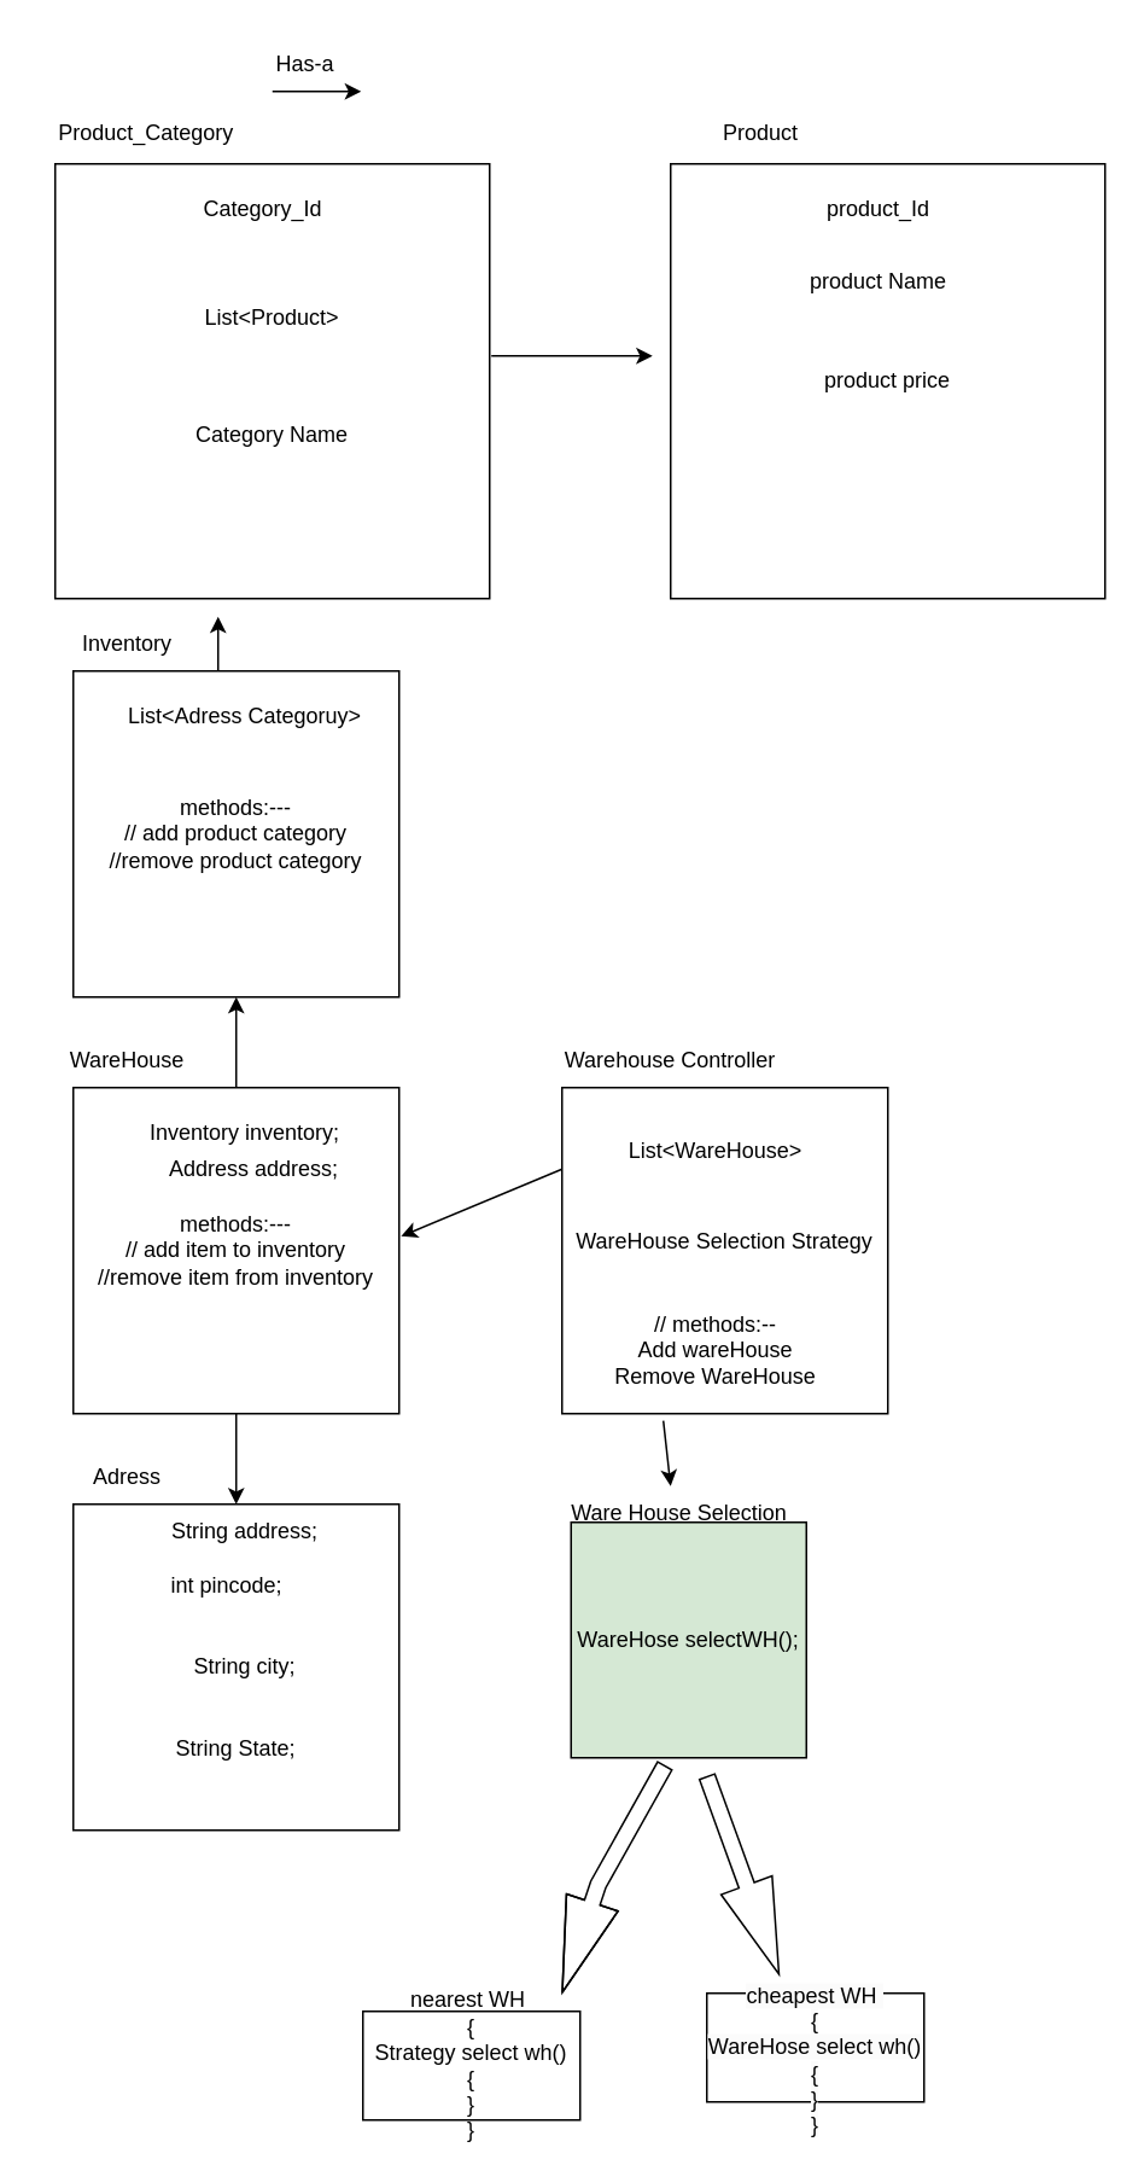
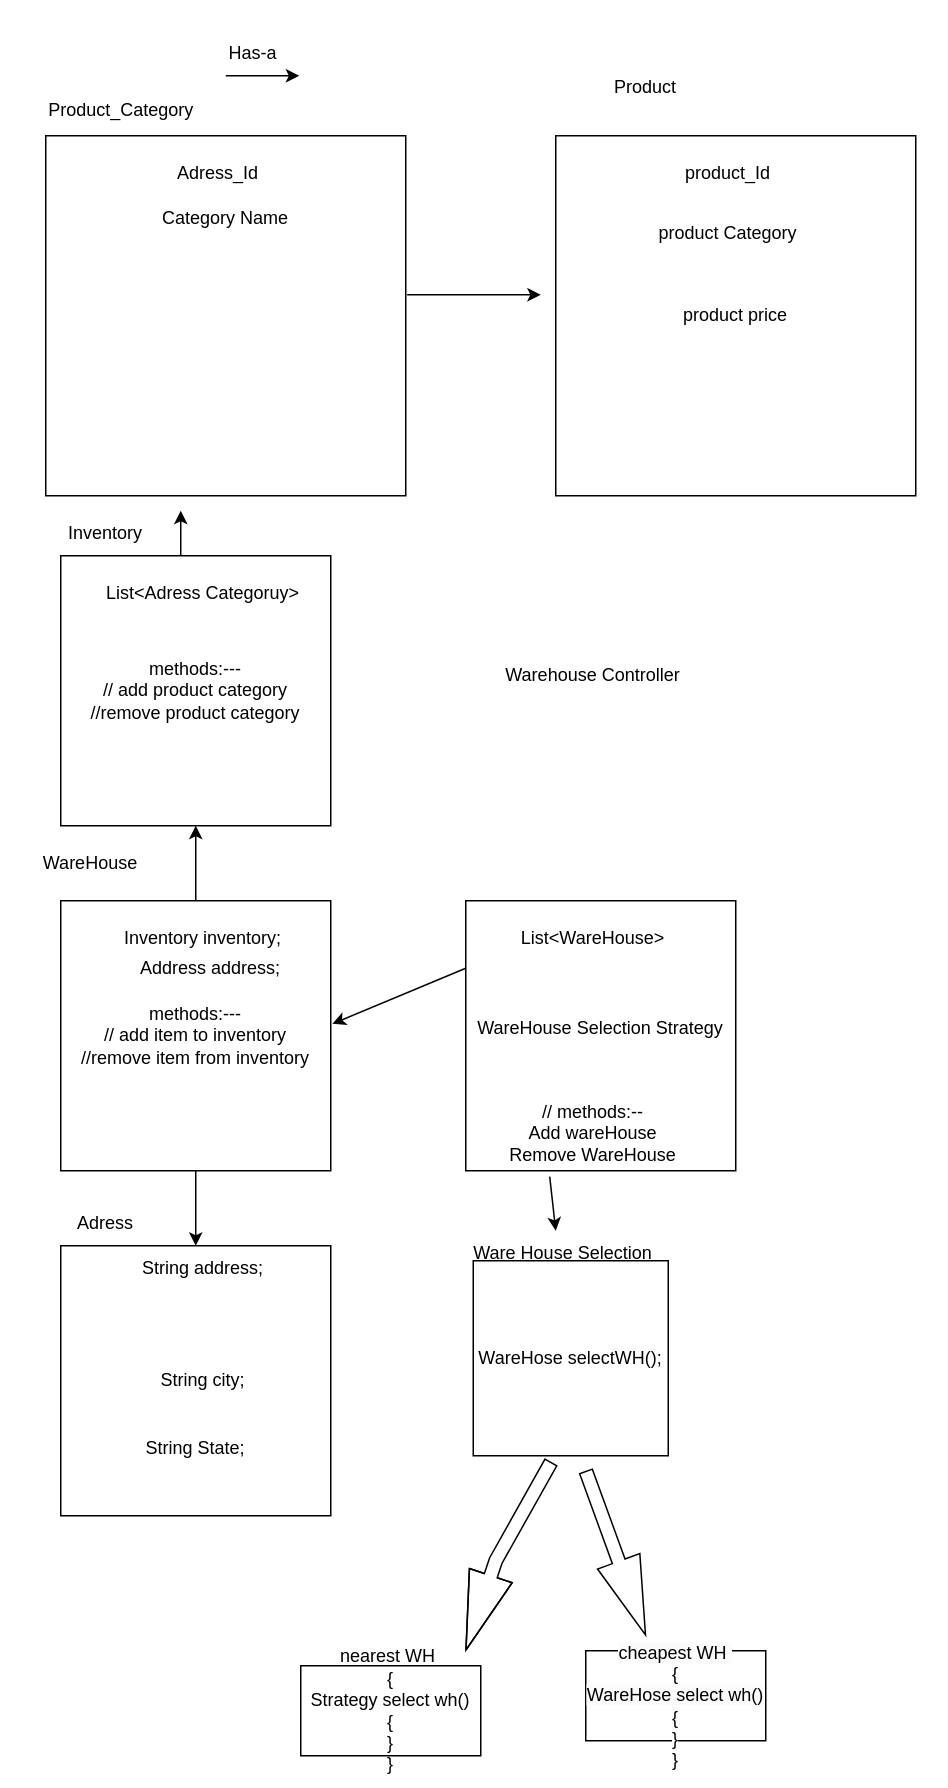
- <mxCell id="8" value="Product" style="text;html=1;strokeColor=none;fillColor=none;align=center;verticalAlign=middle;whiteSpace=wrap;rounded=0;" parent="1" vertex="1"><mxGeometry x="390" y="58" width="60" height="30" as="geometry" /></mxCell>
+ <mxCell id="8" value="Product" style="text;html=1;strokeColor=none;fillColor=none;align=center;verticalAlign=middle;whiteSpace=wrap;rounded=0;" parent="1" vertex="1"><mxGeometry x="400" y="43" width="60" height="30" as="geometry" /></mxCell>
- <mxCell id="4" value="Category_Id" style="text;html=1;strokeColor=none;fillColor=none;align=center;verticalAlign=middle;whiteSpace=wrap;rounded=0;" parent="1" vertex="1"><mxGeometry x="40" y="100" width="210" height="30" as="geometry" /></mxCell>
+ <mxCell id="4" value="Adress_Id" style="text;html=1;strokeColor=none;fillColor=none;align=center;verticalAlign=middle;whiteSpace=wrap;rounded=0;" parent="1" vertex="1"><mxGeometry x="40" y="100" width="210" height="30" as="geometry" /></mxCell>
- <mxCell id="10" value="product Name" style="text;html=1;strokeColor=none;fillColor=none;align=center;verticalAlign=middle;whiteSpace=wrap;rounded=0;" parent="1" vertex="1"><mxGeometry x="400" y="135" width="170" height="40" as="geometry" /></mxCell>
+ <mxCell id="10" value="product Category" style="text;html=1;strokeColor=none;fillColor=none;align=center;verticalAlign=middle;whiteSpace=wrap;rounded=0;" parent="1" vertex="1"><mxGeometry x="400" y="135" width="170" height="40" as="geometry" /></mxCell>
- <mxCell id="5" value="List&amp;lt;Product&amp;gt;" style="text;html=1;strokeColor=none;fillColor=none;align=center;verticalAlign=middle;whiteSpace=wrap;rounded=0;" parent="1" vertex="1"><mxGeometry x="45" y="160" width="210" height="30" as="geometry" /></mxCell>
- <mxCell id="6" value="Category Name" style="text;html=1;strokeColor=none;fillColor=none;align=center;verticalAlign=middle;whiteSpace=wrap;rounded=0;" parent="1" vertex="1"><mxGeometry x="45" y="225" width="210" height="30" as="geometry" /></mxCell>
+ <mxCell id="6" value="Category Name" style="text;html=1;strokeColor=none;fillColor=none;align=center;verticalAlign=middle;whiteSpace=wrap;rounded=0;" parent="1" vertex="1"><mxGeometry x="45" y="130" width="210" height="30" as="geometry" /></mxCell>
- <mxCell id="22" value="WareHouse" style="text;html=1;strokeColor=none;fillColor=none;align=center;verticalAlign=middle;whiteSpace=wrap;rounded=0;" parent="1" vertex="1"><mxGeometry x="20" y="570" width="100" height="30" as="geometry" /></mxCell>
+ <mxCell id="22" value="WareHouse" style="text;html=1;strokeColor=none;fillColor=none;align=center;verticalAlign=middle;whiteSpace=wrap;rounded=0;" parent="1" vertex="1"><mxGeometry x="10" y="560" width="100" height="30" as="geometry" /></mxCell>
- <mxCell id="33" value="Warehouse Controller" style="text;html=1;strokeColor=none;fillColor=none;align=center;verticalAlign=middle;whiteSpace=wrap;rounded=0;" parent="1" vertex="1"><mxGeometry x="280" y="570" width="180" height="30" as="geometry" /></mxCell>
+ <mxCell id="33" value="Warehouse Controller" style="text;html=1;strokeColor=none;fillColor=none;align=center;verticalAlign=middle;whiteSpace=wrap;rounded=0;" parent="1" vertex="1"><mxGeometry x="305" y="435" width="180" height="30" as="geometry" /></mxCell>
- <mxCell id="35" value="List&amp;lt;WareHouse&amp;gt;" style="text;html=1;strokeColor=none;fillColor=none;align=center;verticalAlign=middle;whiteSpace=wrap;rounded=0;" parent="1" vertex="1"><mxGeometry x="320" y="620" width="150" height="30" as="geometry" /></mxCell>
+ <mxCell id="35" value="List&amp;lt;WareHouse&amp;gt;" style="text;html=1;strokeColor=none;fillColor=none;align=center;verticalAlign=middle;whiteSpace=wrap;rounded=0;" parent="1" vertex="1"><mxGeometry x="320" y="610" width="150" height="30" as="geometry" /></mxCell>
- <mxCell id="36" value="// methods:--&lt;br&gt;Add wareHouse&lt;br&gt;Remove WareHouse" style="text;html=1;strokeColor=none;fillColor=none;align=center;verticalAlign=middle;whiteSpace=wrap;rounded=0;" parent="1" vertex="1"><mxGeometry x="315" y="730" width="160" height="30" as="geometry" /></mxCell>
+ <mxCell id="36" value="// methods:--&lt;br&gt;Add wareHouse&lt;br&gt;Remove WareHouse" style="text;html=1;strokeColor=none;fillColor=none;align=center;verticalAlign=middle;whiteSpace=wrap;rounded=0;" parent="1" vertex="1"><mxGeometry x="315" y="740" width="160" height="30" as="geometry" /></mxCell>
- <mxCell id="29" value="int pincode;" style="text;html=1;strokeColor=none;fillColor=none;align=center;verticalAlign=middle;whiteSpace=wrap;rounded=0;" parent="1" vertex="1"><mxGeometry x="50" y="860" width="150" height="30" as="geometry" /></mxCell>
- <mxCell id="38" value="WareHose selectWH();" style="whiteSpace=wrap;html=1;aspect=fixed;fillColor=#d5e8d4;" parent="1" vertex="1"><mxGeometry x="315" y="840" width="130" height="130" as="geometry" /></mxCell>
+ <mxCell id="38" value="WareHose selectWH();" style="whiteSpace=wrap;html=1;aspect=fixed;" parent="1" vertex="1"><mxGeometry x="315" y="840" width="130" height="130" as="geometry" /></mxCell>
